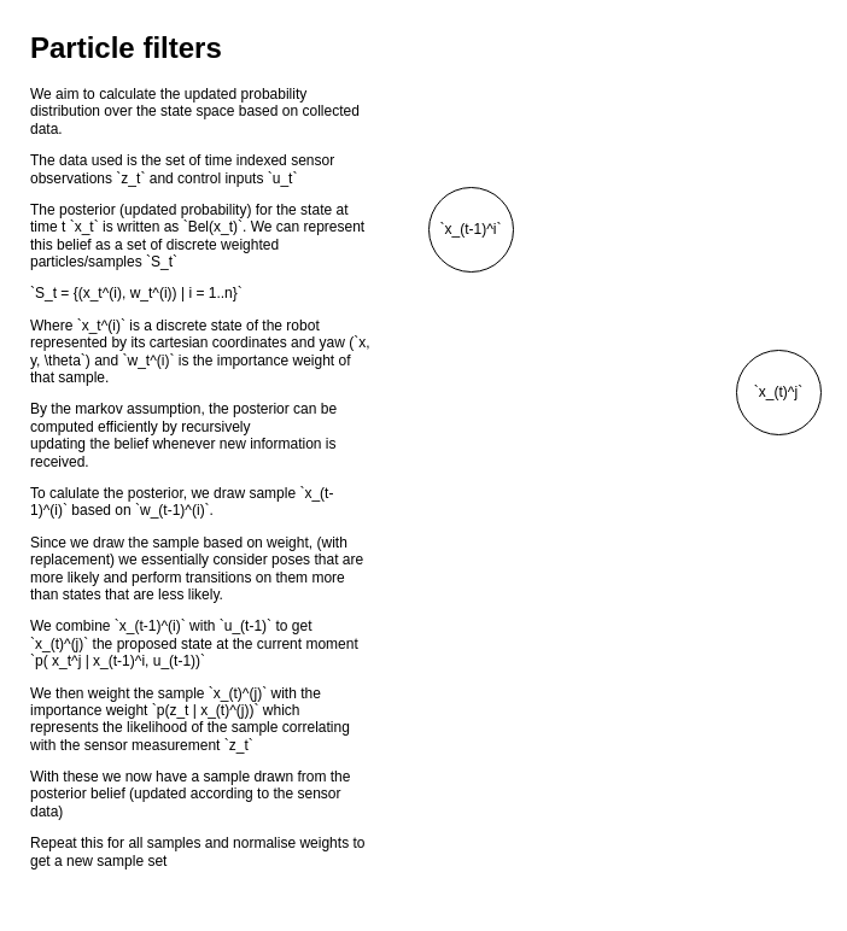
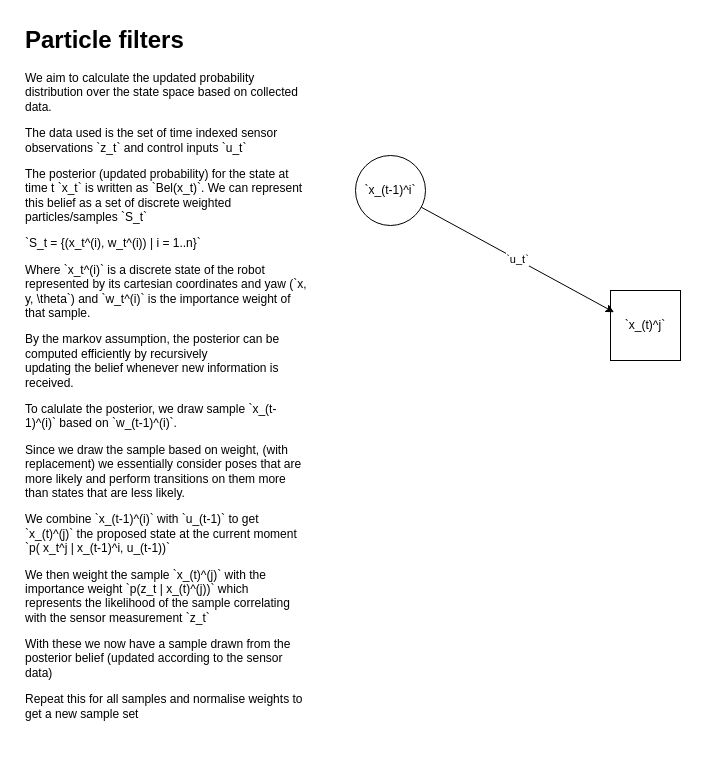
+ <mxCell id="5" value="`u_t`" style="endArrow=classic;html=1;rounded=0;entryX=0.051;entryY=0.311;entryDx=0;entryDy=0;entryPerimeter=0;" parent="1" source="3" target="4" edge="1"><mxGeometry width="50" height="50" relative="1" as="geometry"><mxPoint x="510" y="330" as="sourcePoint" /><mxPoint x="560" y="280" as="targetPoint" /></mxGeometry></mxCell>
- <mxCell id="4" value="`x_(t)^j`" style="ellipse;whiteSpace=wrap;html=1;aspect=fixed;" parent="1" vertex="1"><mxGeometry x="610" y="290" width="70" height="70" as="geometry" /></mxCell>
+ <mxCell id="4" value="`x_(t)^j`" style="whiteSpace=wrap;html=1;aspect=fixed;rounded=0;" parent="1" vertex="1"><mxGeometry x="610" y="290" width="70" height="70" as="geometry" /></mxCell>
